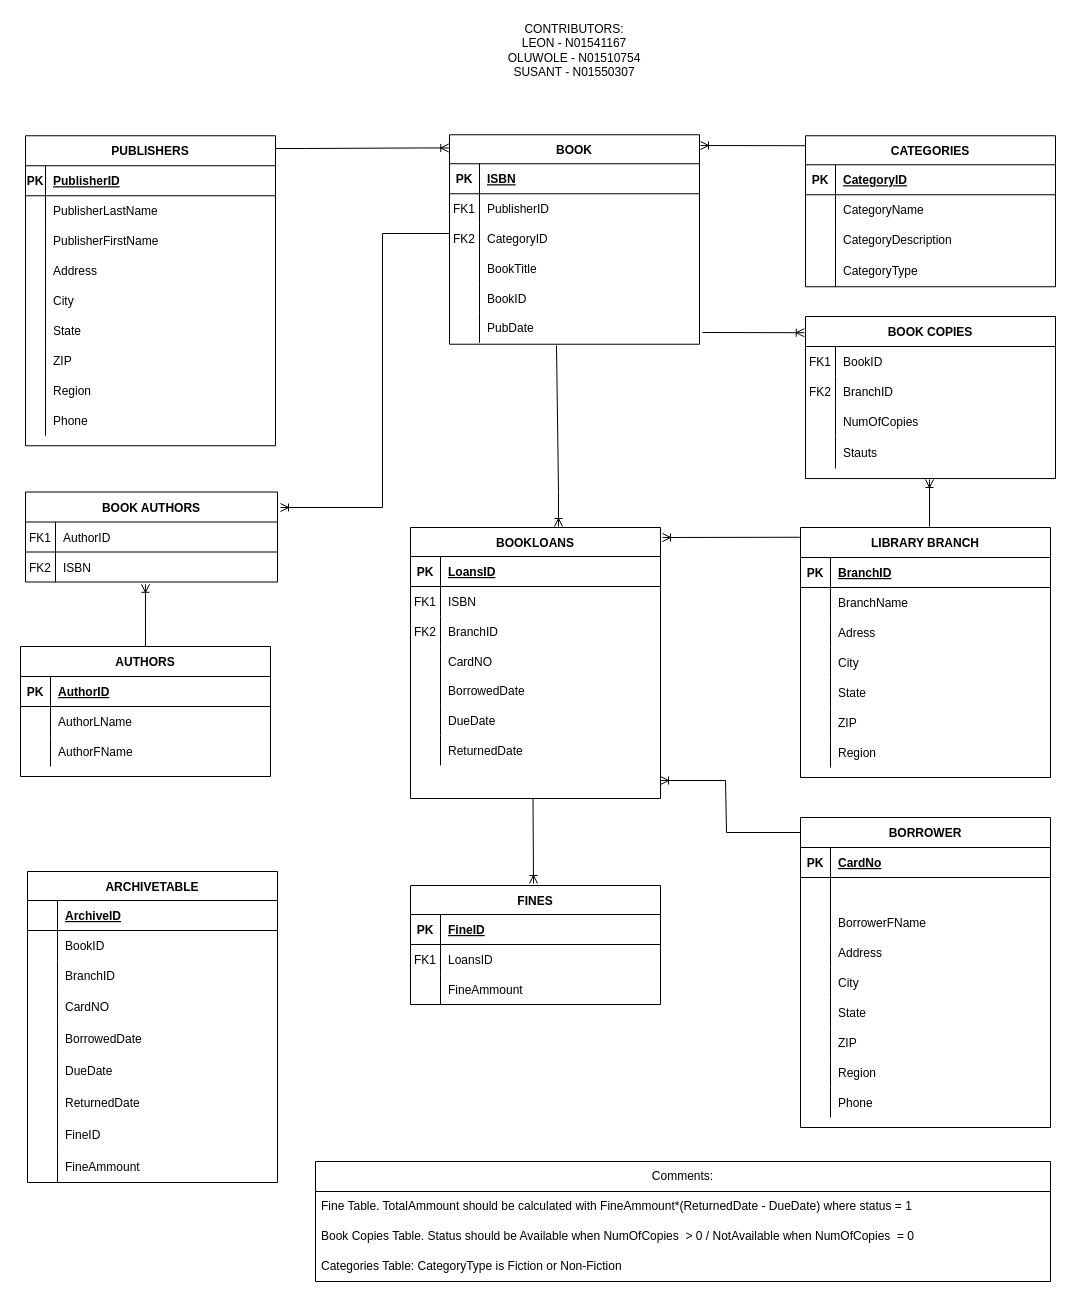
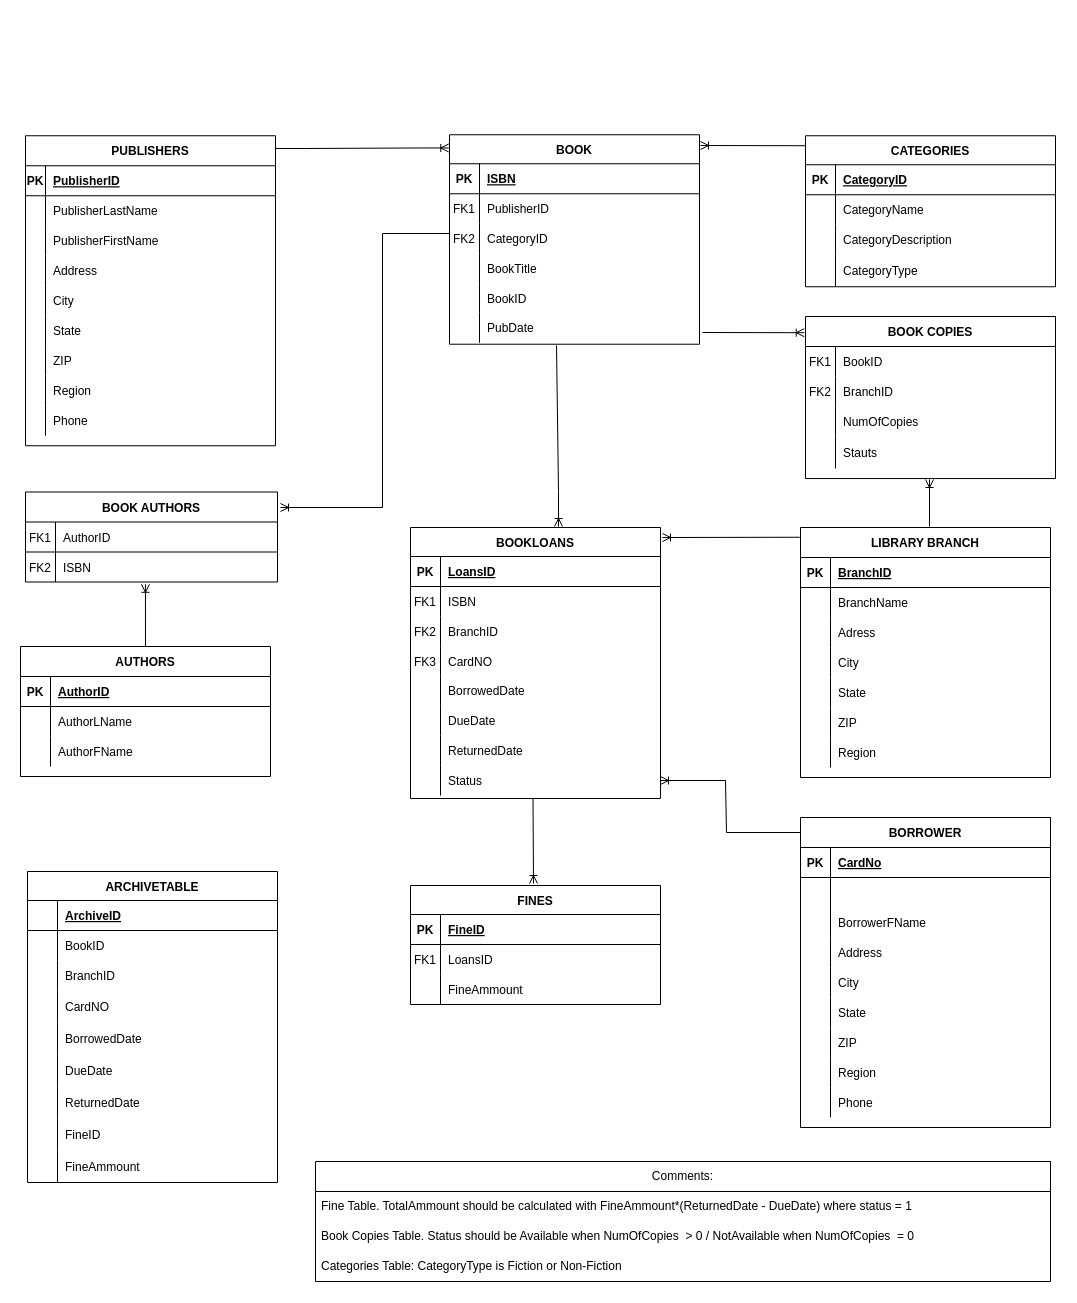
- <mxCell id="120" value="CONTRIBUTORS:&lt;br&gt;LEON - N01541167&lt;br&gt;&lt;span style=&quot;border-color: var(--border-color);&quot;&gt;OLUWOLE - N01510754&lt;/span&gt;&lt;br&gt;SUSANT - N01550307" style="text;html=1;strokeColor=none;fillColor=none;align=center;verticalAlign=middle;whiteSpace=wrap;rounded=0;" parent="1" vertex="1"><mxGeometry x="454" y="20" width="240" height="60" as="geometry" /></mxCell>
+ <mxCell id="159" value="FK3" style="shape=partialRectangle;overflow=hidden;connectable=0;fillColor=none;top=0;left=0;bottom=0;right=0;" vertex="1" parent="158"><mxGeometry width="30" height="29" as="geometry"><mxRectangle width="30" height="29" as="alternateBounds" /></mxGeometry></mxCell>
+ <mxCell id="172" value="Status" style="shape=partialRectangle;overflow=hidden;connectable=0;fillColor=none;top=0;left=0;bottom=0;right=0;align=left;spacingLeft=6;" vertex="1" parent="170"><mxGeometry x="30" width="220" height="30" as="geometry"><mxRectangle width="220" height="30" as="alternateBounds" /></mxGeometry></mxCell>
